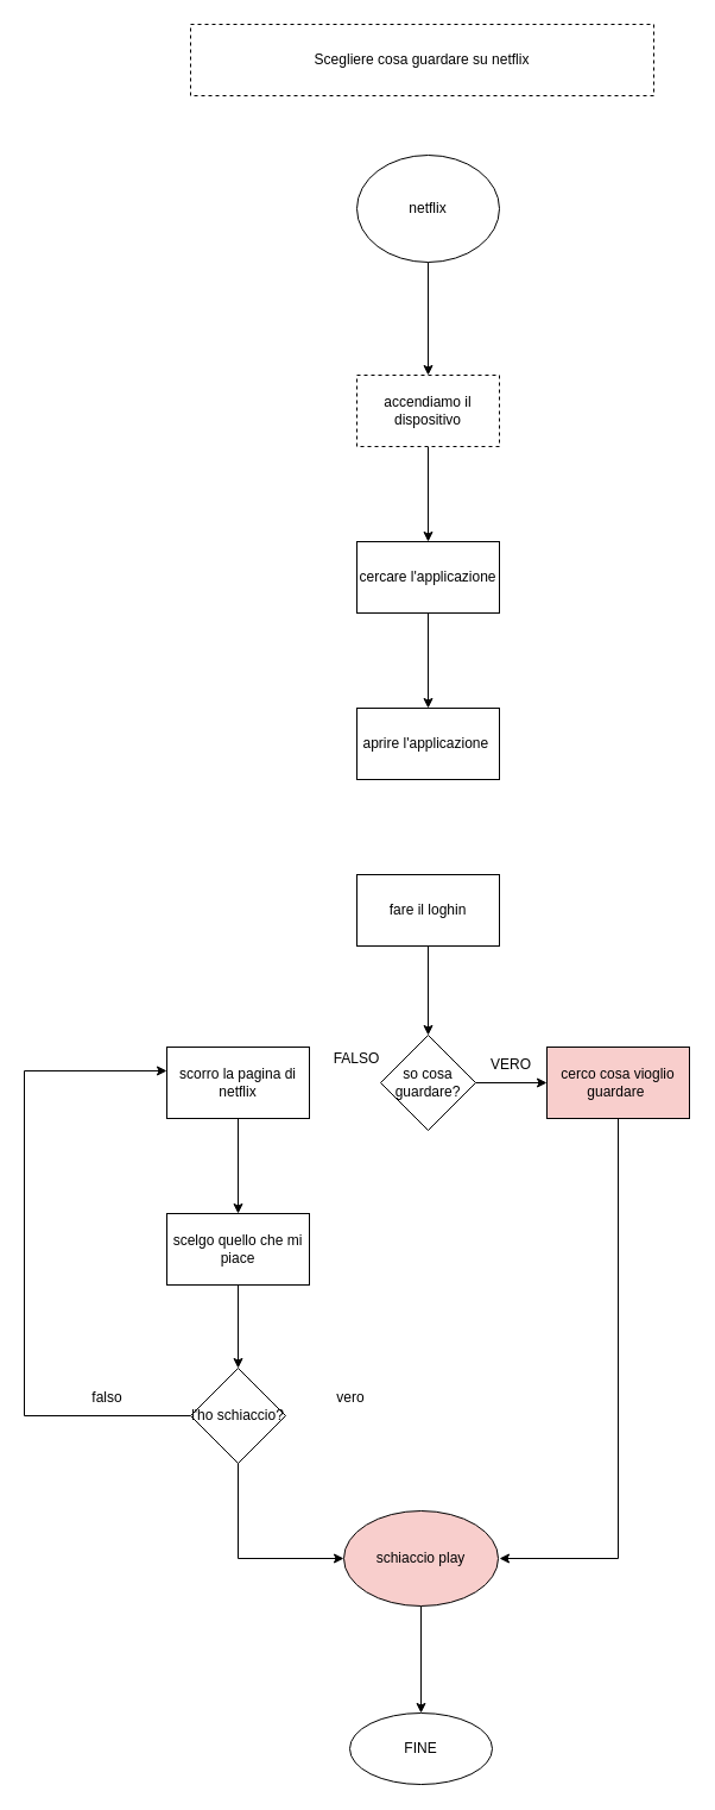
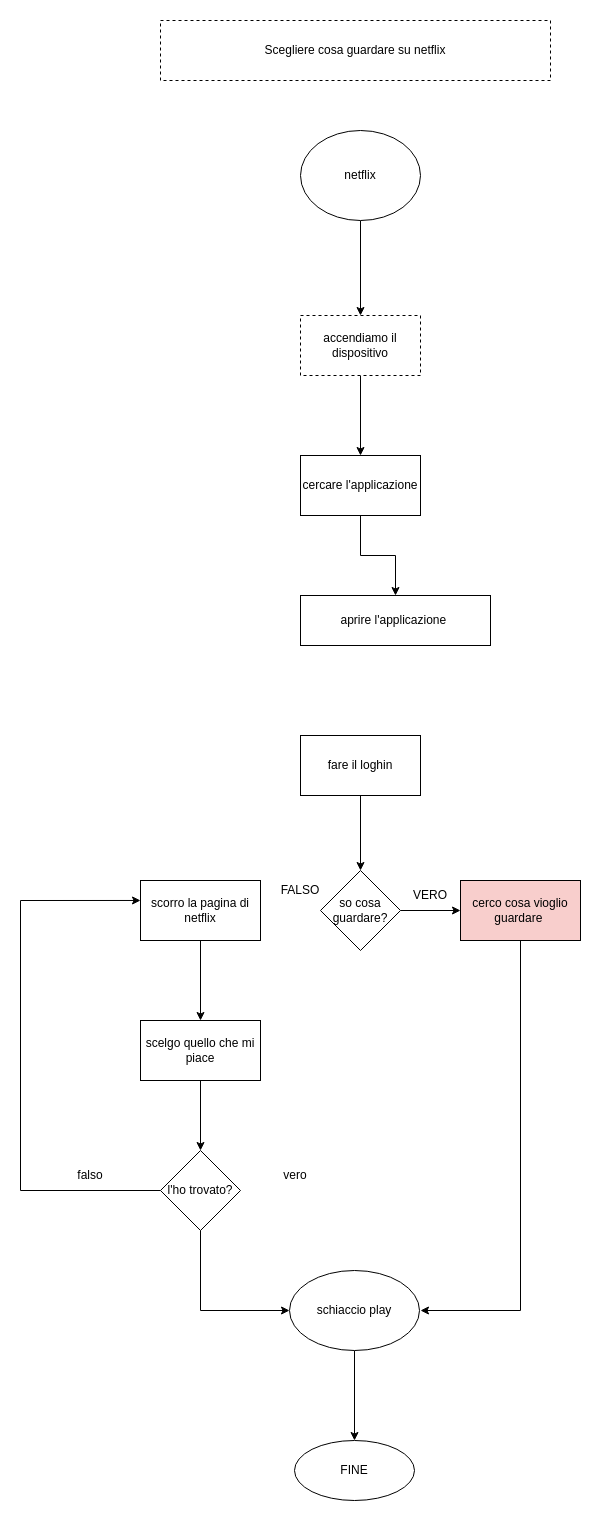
- <mxCell id="20" value="aprire l'applicazione&amp;nbsp;" style="whiteSpace=wrap;html=1;rounded=0;" vertex="1" parent="1"><mxGeometry x="300" y="595" width="120" height="60" as="geometry" /></mxCell>
+ <mxCell id="20" value="aprire l'applicazione&amp;nbsp;" style="whiteSpace=wrap;html=1;rounded=0;" vertex="1" parent="1"><mxGeometry x="300" y="595" width="190" height="50" as="geometry" /></mxCell>
- <mxCell id="24" value="l'ho schiaccio?" style="rhombus;whiteSpace=wrap;html=1;rounded=0;" vertex="1" parent="1"><mxGeometry x="160" y="1150" width="80" height="80" as="geometry" /></mxCell>
+ <mxCell id="24" value="l'ho trovato?" style="rhombus;whiteSpace=wrap;html=1;rounded=0;" vertex="1" parent="1"><mxGeometry x="160" y="1150" width="80" height="80" as="geometry" /></mxCell>
- <mxCell id="17" value="schiaccio play" style="ellipse;whiteSpace=wrap;html=1;rounded=0;fillColor=#f8cecc;" vertex="1" parent="1"><mxGeometry x="289" y="1270" width="130" height="80" as="geometry" /></mxCell>
+ <mxCell id="17" value="schiaccio play" style="ellipse;whiteSpace=wrap;html=1;rounded=0;" vertex="1" parent="1"><mxGeometry x="289" y="1270" width="130" height="80" as="geometry" /></mxCell>
